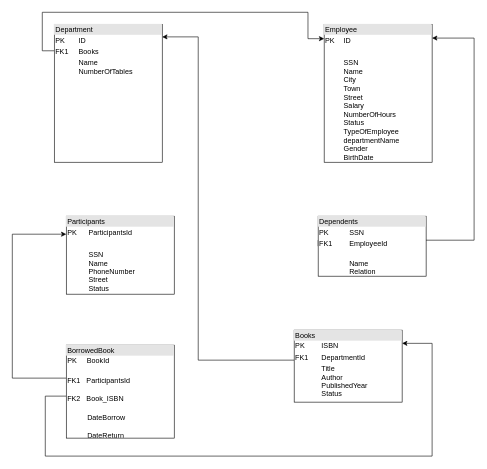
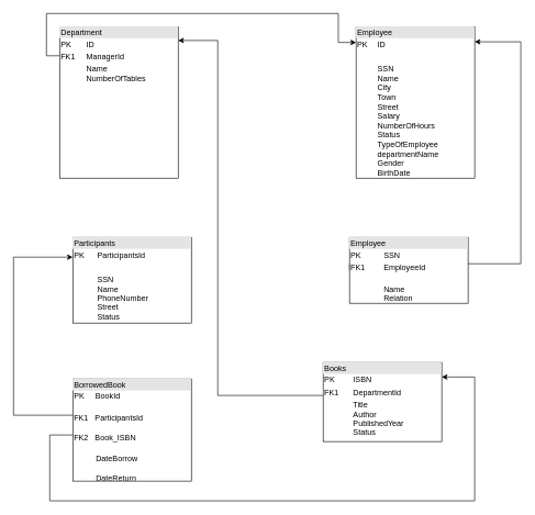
- <mxCell id="4" value="&lt;div style=&quot;box-sizing: border-box ; width: 100% ; background: #e4e4e4 ; padding: 2px&quot;&gt;Department&lt;/div&gt;&lt;table style=&quot;width: 100% ; font-size: 1em&quot; cellpadding=&quot;2&quot; cellspacing=&quot;0&quot;&gt;&lt;tbody&gt;&lt;tr&gt;&lt;td&gt;PK&lt;/td&gt;&lt;td&gt;ID&lt;br&gt;&lt;/td&gt;&lt;/tr&gt;&lt;tr&gt;&lt;td&gt;FK1&lt;/td&gt;&lt;td&gt;Books&lt;/td&gt;&lt;/tr&gt;&lt;tr&gt;&lt;td&gt;&lt;/td&gt;&lt;td&gt;Name&lt;br&gt;NumberOfTables&lt;br&gt;&lt;br&gt;&lt;/td&gt;&lt;/tr&gt;&lt;/tbody&gt;&lt;/table&gt;" style="verticalAlign=top;align=left;overflow=fill;html=1;" vertex="1" parent="1"><mxGeometry x="90" y="40" width="180" height="230" as="geometry" /></mxCell>
+ <mxCell id="4" value="&lt;div style=&quot;box-sizing: border-box ; width: 100% ; background: #e4e4e4 ; padding: 2px&quot;&gt;Department&lt;/div&gt;&lt;table style=&quot;width: 100% ; font-size: 1em&quot; cellpadding=&quot;2&quot; cellspacing=&quot;0&quot;&gt;&lt;tbody&gt;&lt;tr&gt;&lt;td&gt;PK&lt;/td&gt;&lt;td&gt;ID&lt;br&gt;&lt;/td&gt;&lt;/tr&gt;&lt;tr&gt;&lt;td&gt;FK1&lt;/td&gt;&lt;td&gt;ManagerId&lt;/td&gt;&lt;/tr&gt;&lt;tr&gt;&lt;td&gt;&lt;/td&gt;&lt;td&gt;Name&lt;br&gt;NumberOfTables&lt;br&gt;&lt;br&gt;&lt;/td&gt;&lt;/tr&gt;&lt;/tbody&gt;&lt;/table&gt;" style="verticalAlign=top;align=left;overflow=fill;html=1;" vertex="1" parent="1"><mxGeometry x="90" y="40" width="180" height="230" as="geometry" /></mxCell>
- <mxCell id="6" value="&lt;div style=&quot;box-sizing: border-box ; width: 100% ; background: #e4e4e4 ; padding: 2px&quot;&gt;Dependents&lt;/div&gt;&lt;table style=&quot;width: 100% ; font-size: 1em&quot; cellpadding=&quot;2&quot; cellspacing=&quot;0&quot;&gt;&lt;tbody&gt;&lt;tr&gt;&lt;td&gt;PK&lt;/td&gt;&lt;td&gt;SSN&lt;/td&gt;&lt;/tr&gt;&lt;tr&gt;&lt;td&gt;FK1&lt;/td&gt;&lt;td&gt;EmployeeId&lt;/td&gt;&lt;/tr&gt;&lt;tr&gt;&lt;td&gt;&lt;/td&gt;&lt;td&gt;&lt;br&gt;Name&lt;br&gt;Relation&lt;/td&gt;&lt;/tr&gt;&lt;/tbody&gt;&lt;/table&gt;" style="verticalAlign=top;align=left;overflow=fill;html=1;" vertex="1" parent="1"><mxGeometry x="530" y="360" width="180" height="100" as="geometry" /></mxCell>
+ <mxCell id="6" value="&lt;div style=&quot;box-sizing: border-box ; width: 100% ; background: #e4e4e4 ; padding: 2px&quot;&gt;Employee&lt;/div&gt;&lt;table style=&quot;width: 100% ; font-size: 1em&quot; cellpadding=&quot;2&quot; cellspacing=&quot;0&quot;&gt;&lt;tbody&gt;&lt;tr&gt;&lt;td&gt;PK&lt;/td&gt;&lt;td&gt;SSN&lt;/td&gt;&lt;/tr&gt;&lt;tr&gt;&lt;td&gt;FK1&lt;/td&gt;&lt;td&gt;EmployeeId&lt;/td&gt;&lt;/tr&gt;&lt;tr&gt;&lt;td&gt;&lt;/td&gt;&lt;td&gt;&lt;br&gt;Name&lt;br&gt;Relation&lt;/td&gt;&lt;/tr&gt;&lt;/tbody&gt;&lt;/table&gt;" style="verticalAlign=top;align=left;overflow=fill;html=1;" vertex="1" parent="1"><mxGeometry x="530" y="360" width="180" height="100" as="geometry" /></mxCell>
